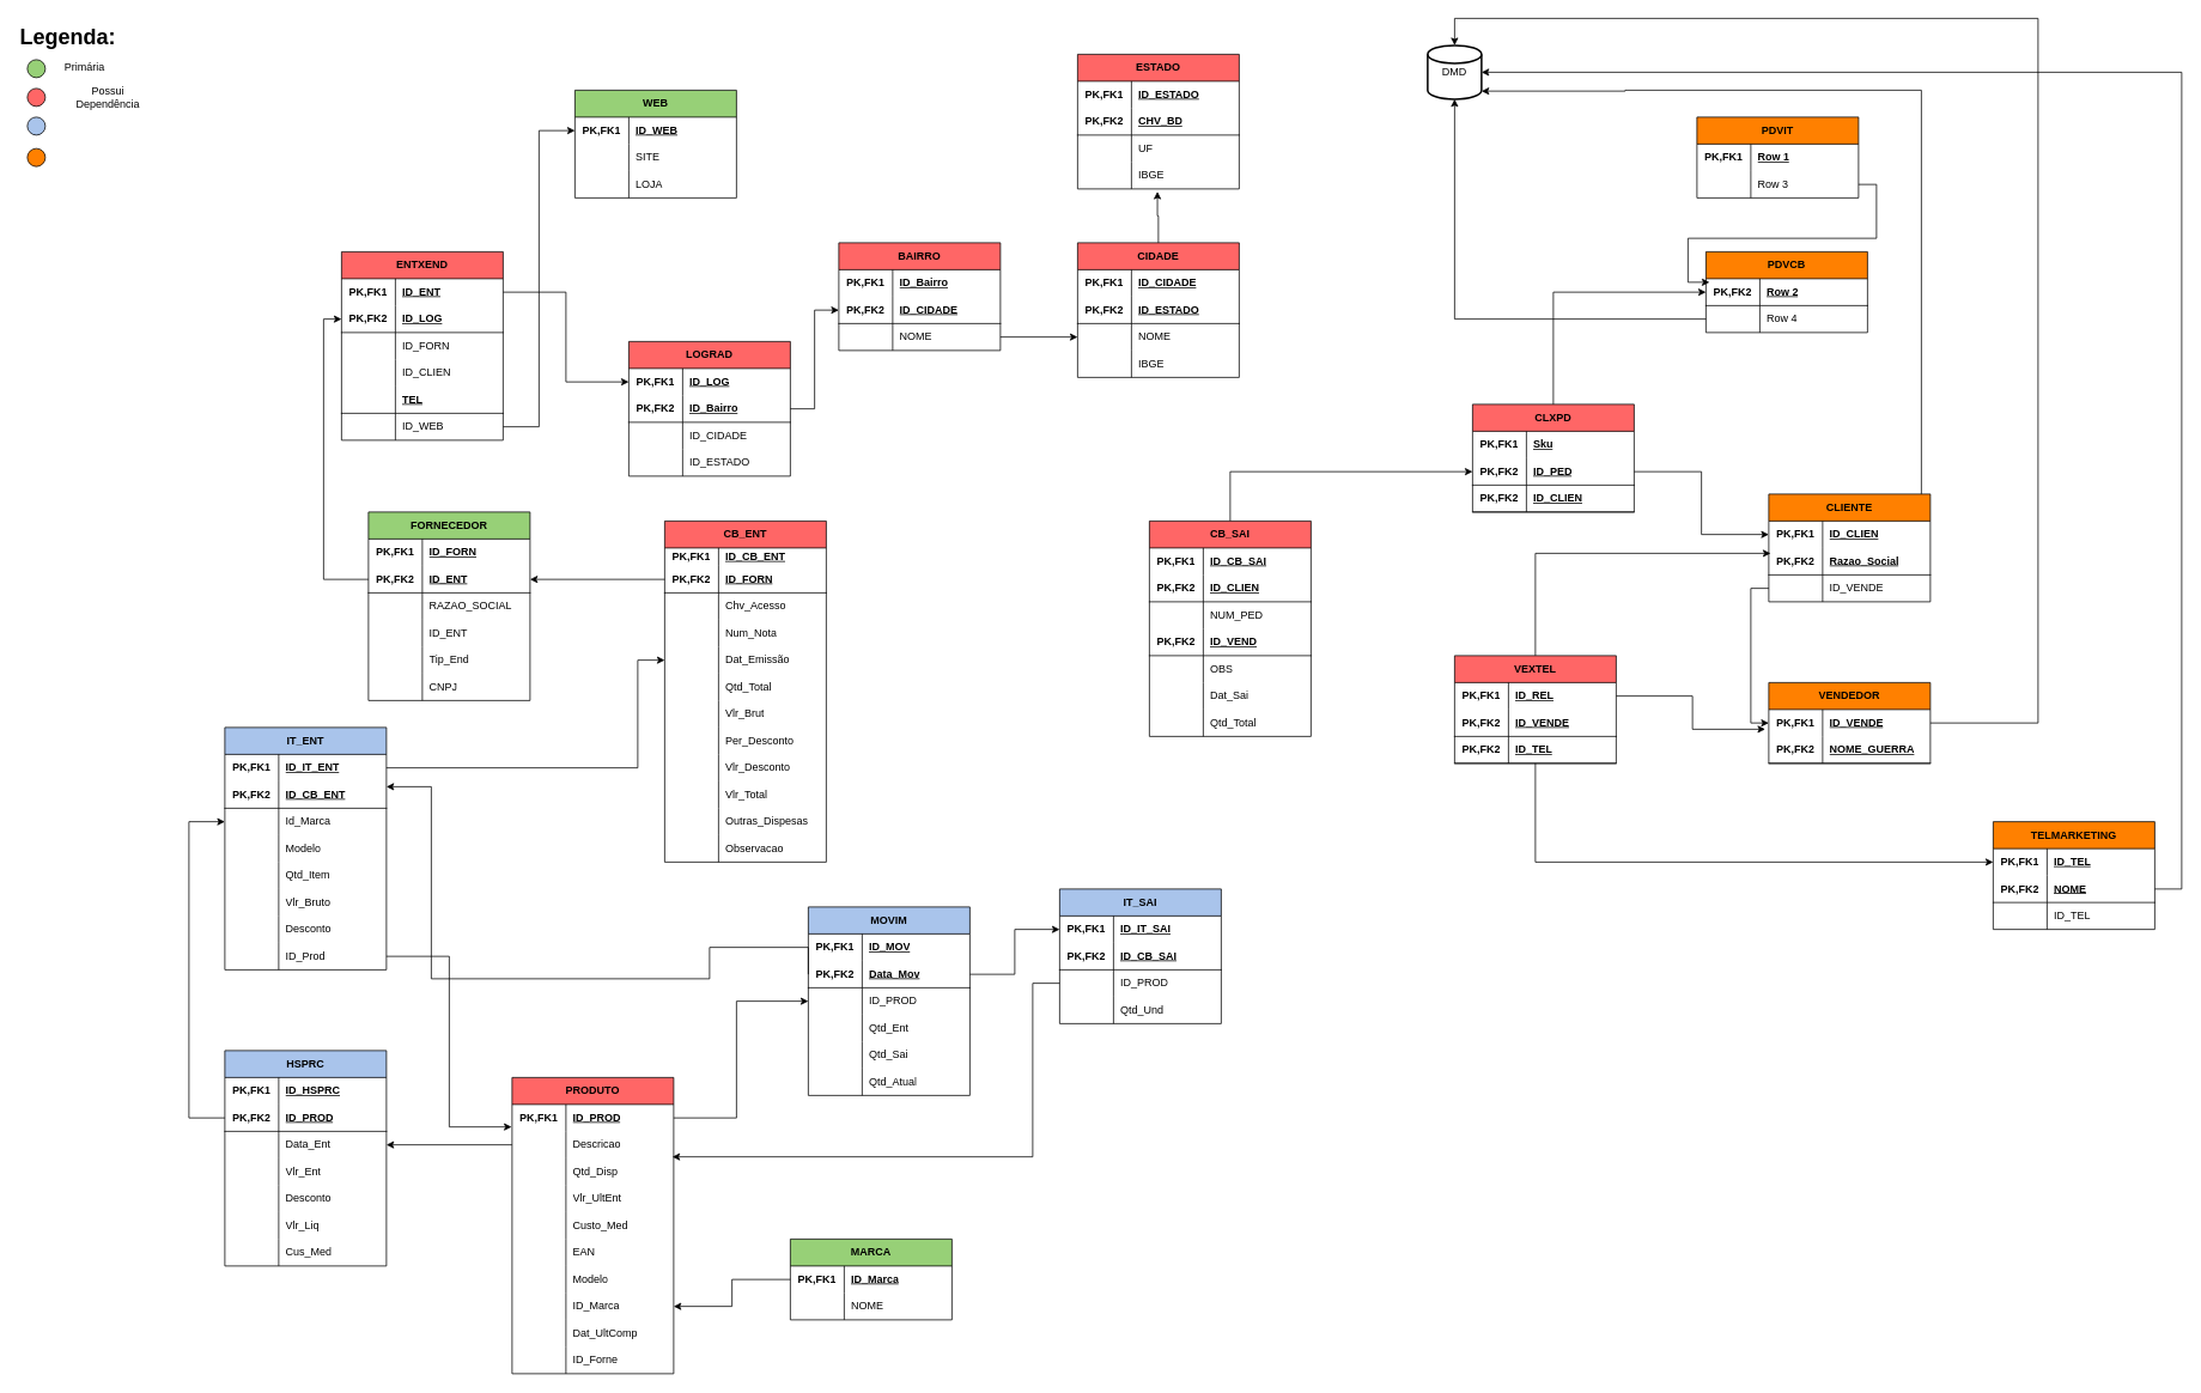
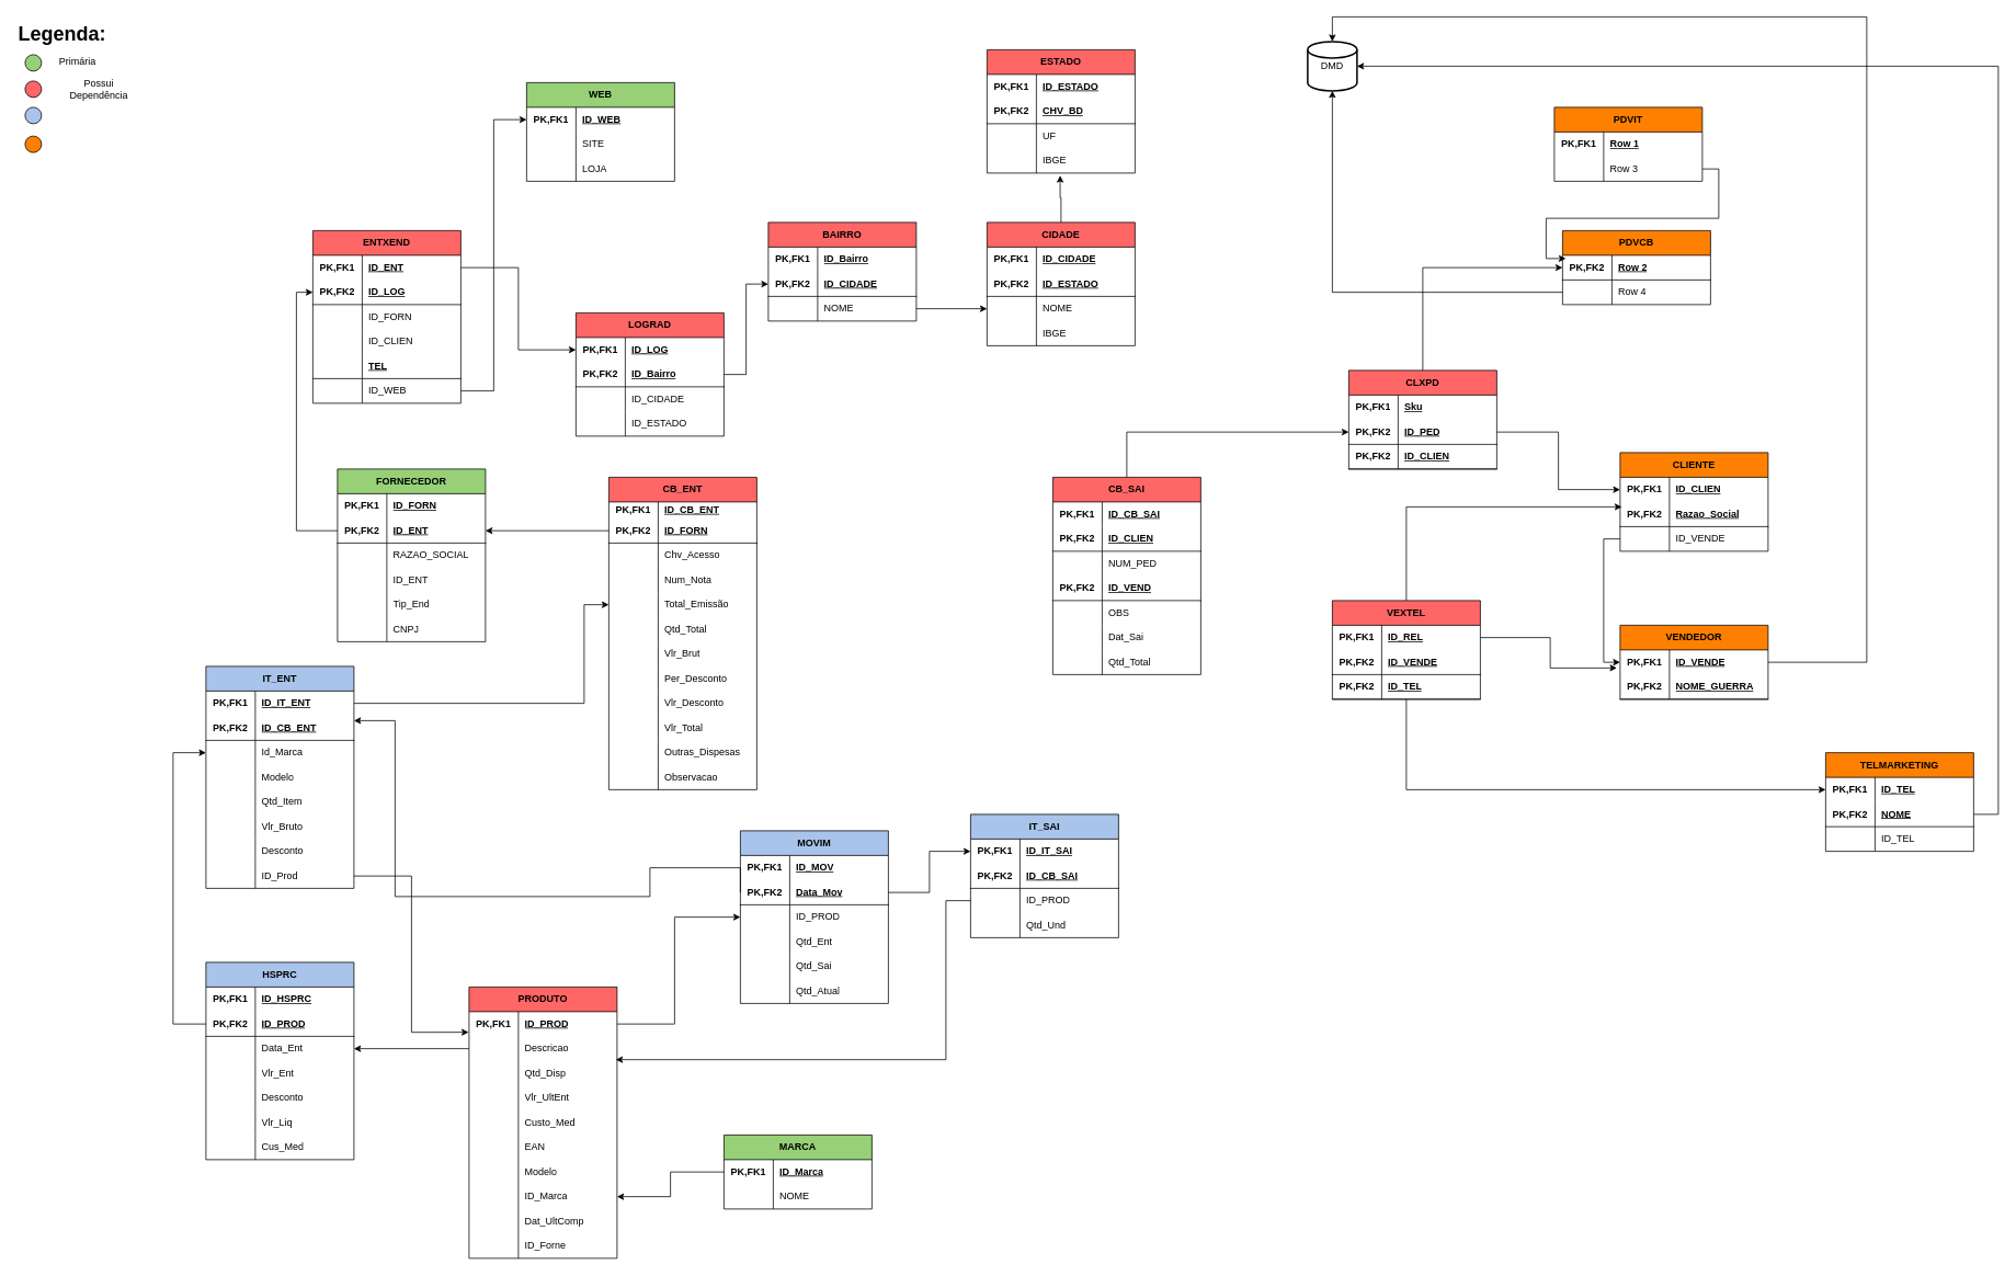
- <mxCell id="161" style="edgeStyle=orthogonalEdgeStyle;rounded=0;orthogonalLoop=1;jettySize=auto;html=1;entryX=1;entryY=0.85;entryDx=0;entryDy=0;entryPerimeter=0;" parent="1" source="10" target="159" edge="1"><mxGeometry relative="1" as="geometry"><Array as="points"><mxPoint x="2140" y="100" /><mxPoint x="1810" y="100" /><mxPoint x="1810" y="101" /></Array></mxGeometry></mxCell>
- <mxCell id="262" value="Dat_Emissão" style="shape=partialRectangle;connectable=0;fillColor=none;top=0;left=0;bottom=0;right=0;align=left;spacingLeft=6;overflow=hidden;html=1;whiteSpace=wrap;" parent="260" vertex="1"><mxGeometry x="60" width="120" height="30" as="geometry"><mxRectangle width="120" height="30" as="alternateBounds" /></mxGeometry></mxCell>
+ <mxCell id="262" value="Total_Emissão" style="shape=partialRectangle;connectable=0;fillColor=none;top=0;left=0;bottom=0;right=0;align=left;spacingLeft=6;overflow=hidden;html=1;whiteSpace=wrap;" parent="260" vertex="1"><mxGeometry x="60" width="120" height="30" as="geometry"><mxRectangle width="120" height="30" as="alternateBounds" /></mxGeometry></mxCell>
